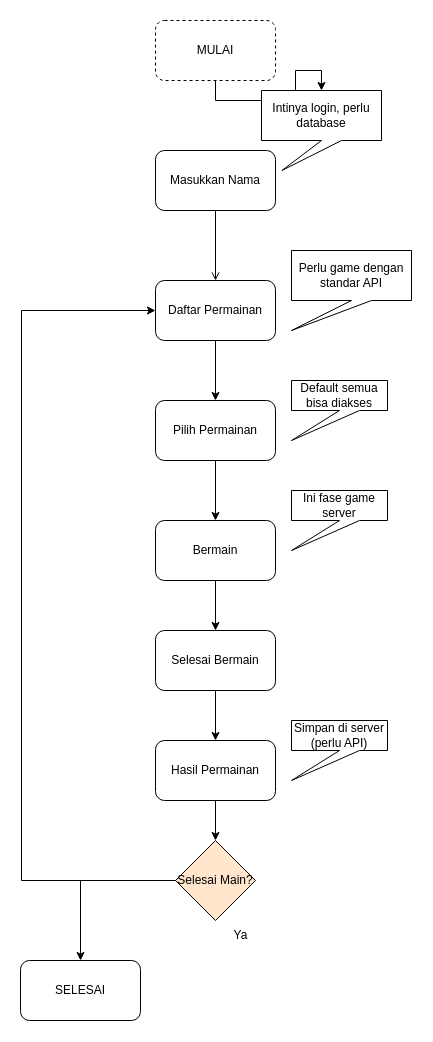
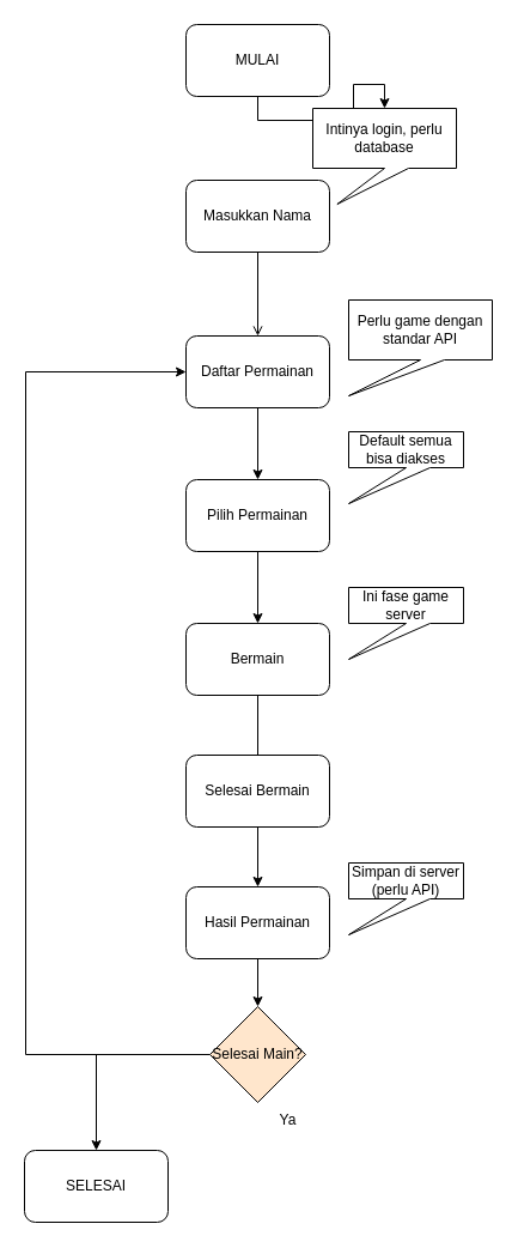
- <mxCell id="3" value="MULAI" style="rounded=1;whiteSpace=wrap;html=1;dashed=1;" vertex="1" parent="1"><mxGeometry x="155" y="20" width="120" height="60" as="geometry" /></mxCell>
+ <mxCell id="3" value="MULAI" style="rounded=1;whiteSpace=wrap;html=1;" vertex="1" parent="1"><mxGeometry x="155" y="20" width="120" height="60" as="geometry" /></mxCell>
- <mxCell id="23" value="Default semua bisa diakses" style="shape=callout;whiteSpace=wrap;html=1;perimeter=calloutPerimeter;position2=0;" vertex="1" parent="1"><mxGeometry x="291" y="380" width="96" height="60" as="geometry" /></mxCell>
+ <mxCell id="23" value="Default semua bisa diakses" style="shape=callout;whiteSpace=wrap;html=1;perimeter=calloutPerimeter;position2=0;" vertex="1" parent="1"><mxGeometry x="291" y="360" width="96" height="60" as="geometry" /></mxCell>
- <mxCell id="10" value="" style="edgeStyle=orthogonalEdgeStyle;rounded=0;orthogonalLoop=1;jettySize=auto;html=1;" edge="1" parent="1" source="11" target="13"><mxGeometry relative="1" as="geometry" /></mxCell>
+ <mxCell id="10" value="" style="edgeStyle=orthogonalEdgeStyle;rounded=0;orthogonalLoop=1;jettySize=auto;html=1;endArrow=none;" edge="1" parent="1" source="11" target="13"><mxGeometry relative="1" as="geometry" /></mxCell>
